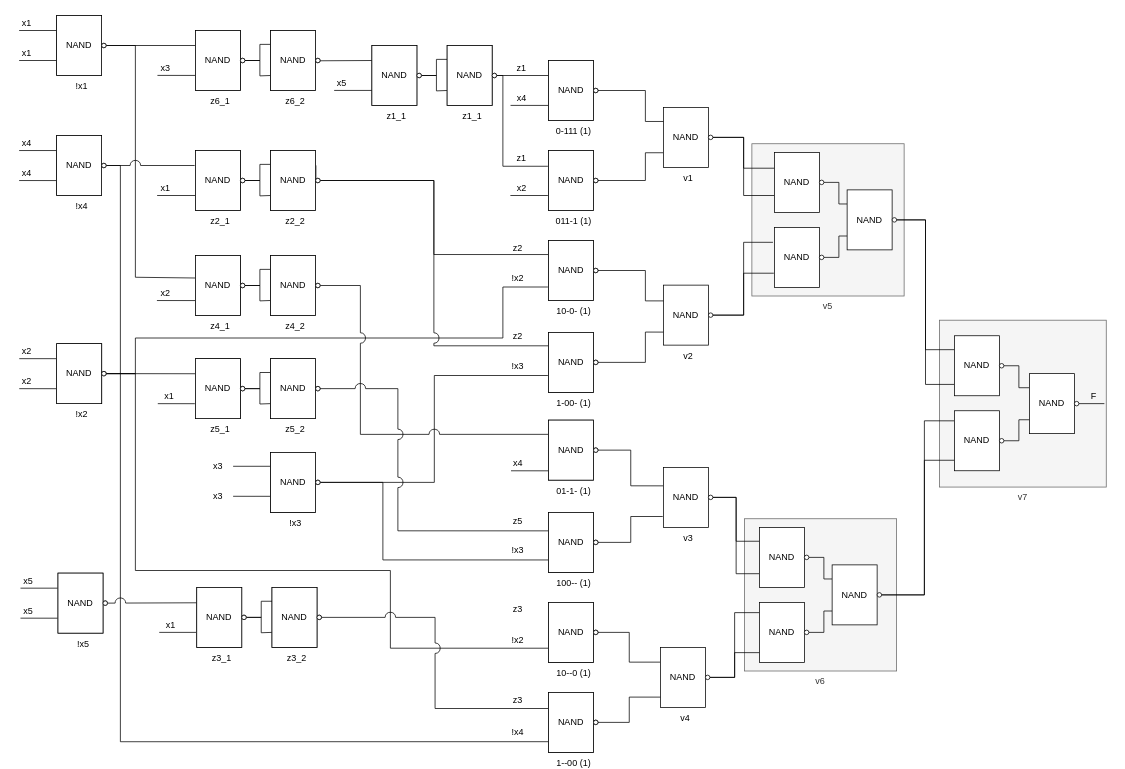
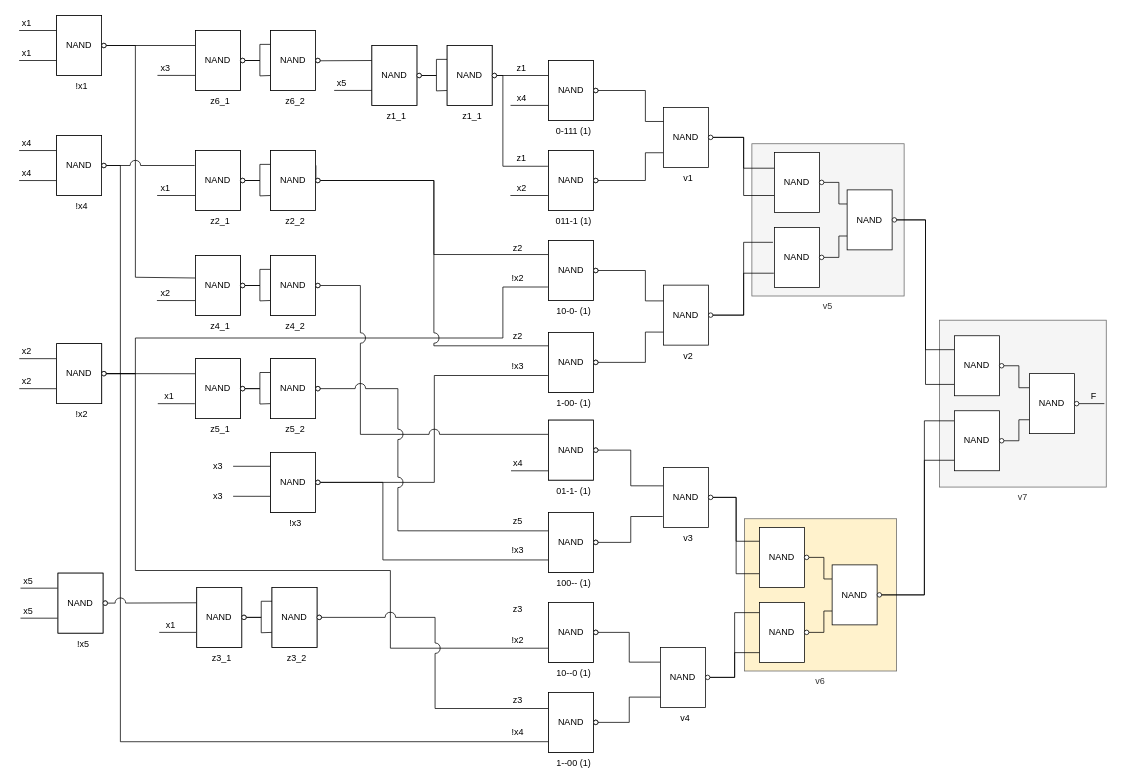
- <mxCell id="3" value="v6" style="whiteSpace=wrap;html=1;aspect=fixed;fillColor=#f5f5f5;strokeColor=#666666;fontColor=#333333;verticalAlign=top;labelPosition=center;verticalLabelPosition=bottom;align=center;" parent="1" vertex="1"><mxGeometry x="992" y="691" width="203" height="203" as="geometry" /></mxCell>
+ <mxCell id="3" value="v6" style="whiteSpace=wrap;html=1;aspect=fixed;fillColor=#fff2cc;strokeColor=#666666;fontColor=#333333;verticalAlign=top;labelPosition=center;verticalLabelPosition=bottom;align=center;" parent="1" vertex="1"><mxGeometry x="992" y="691" width="203" height="203" as="geometry" /></mxCell>
